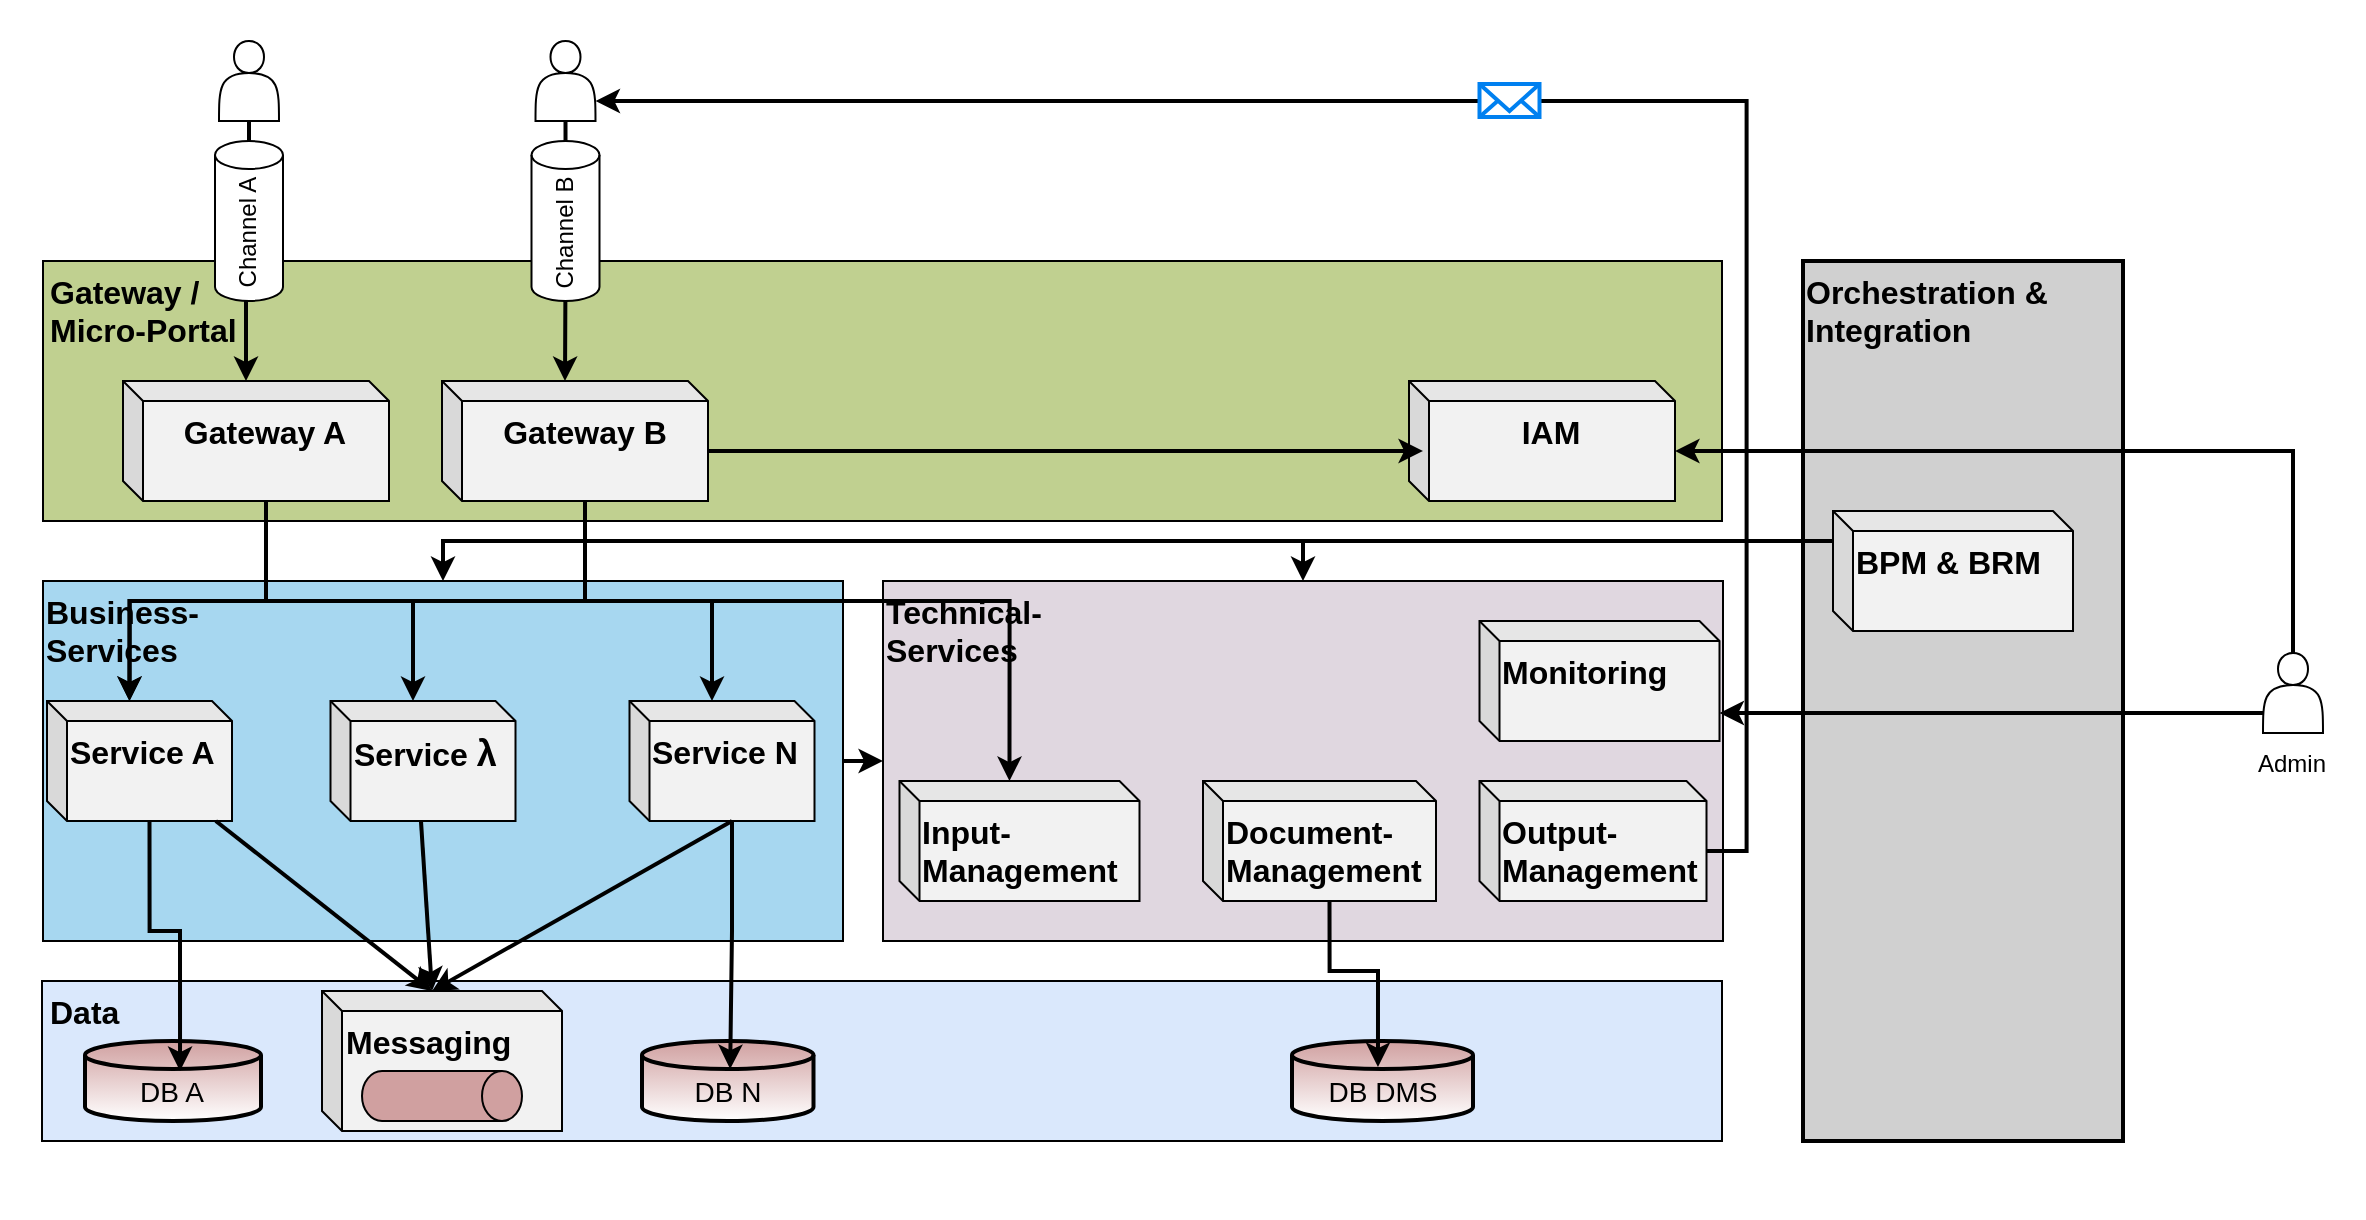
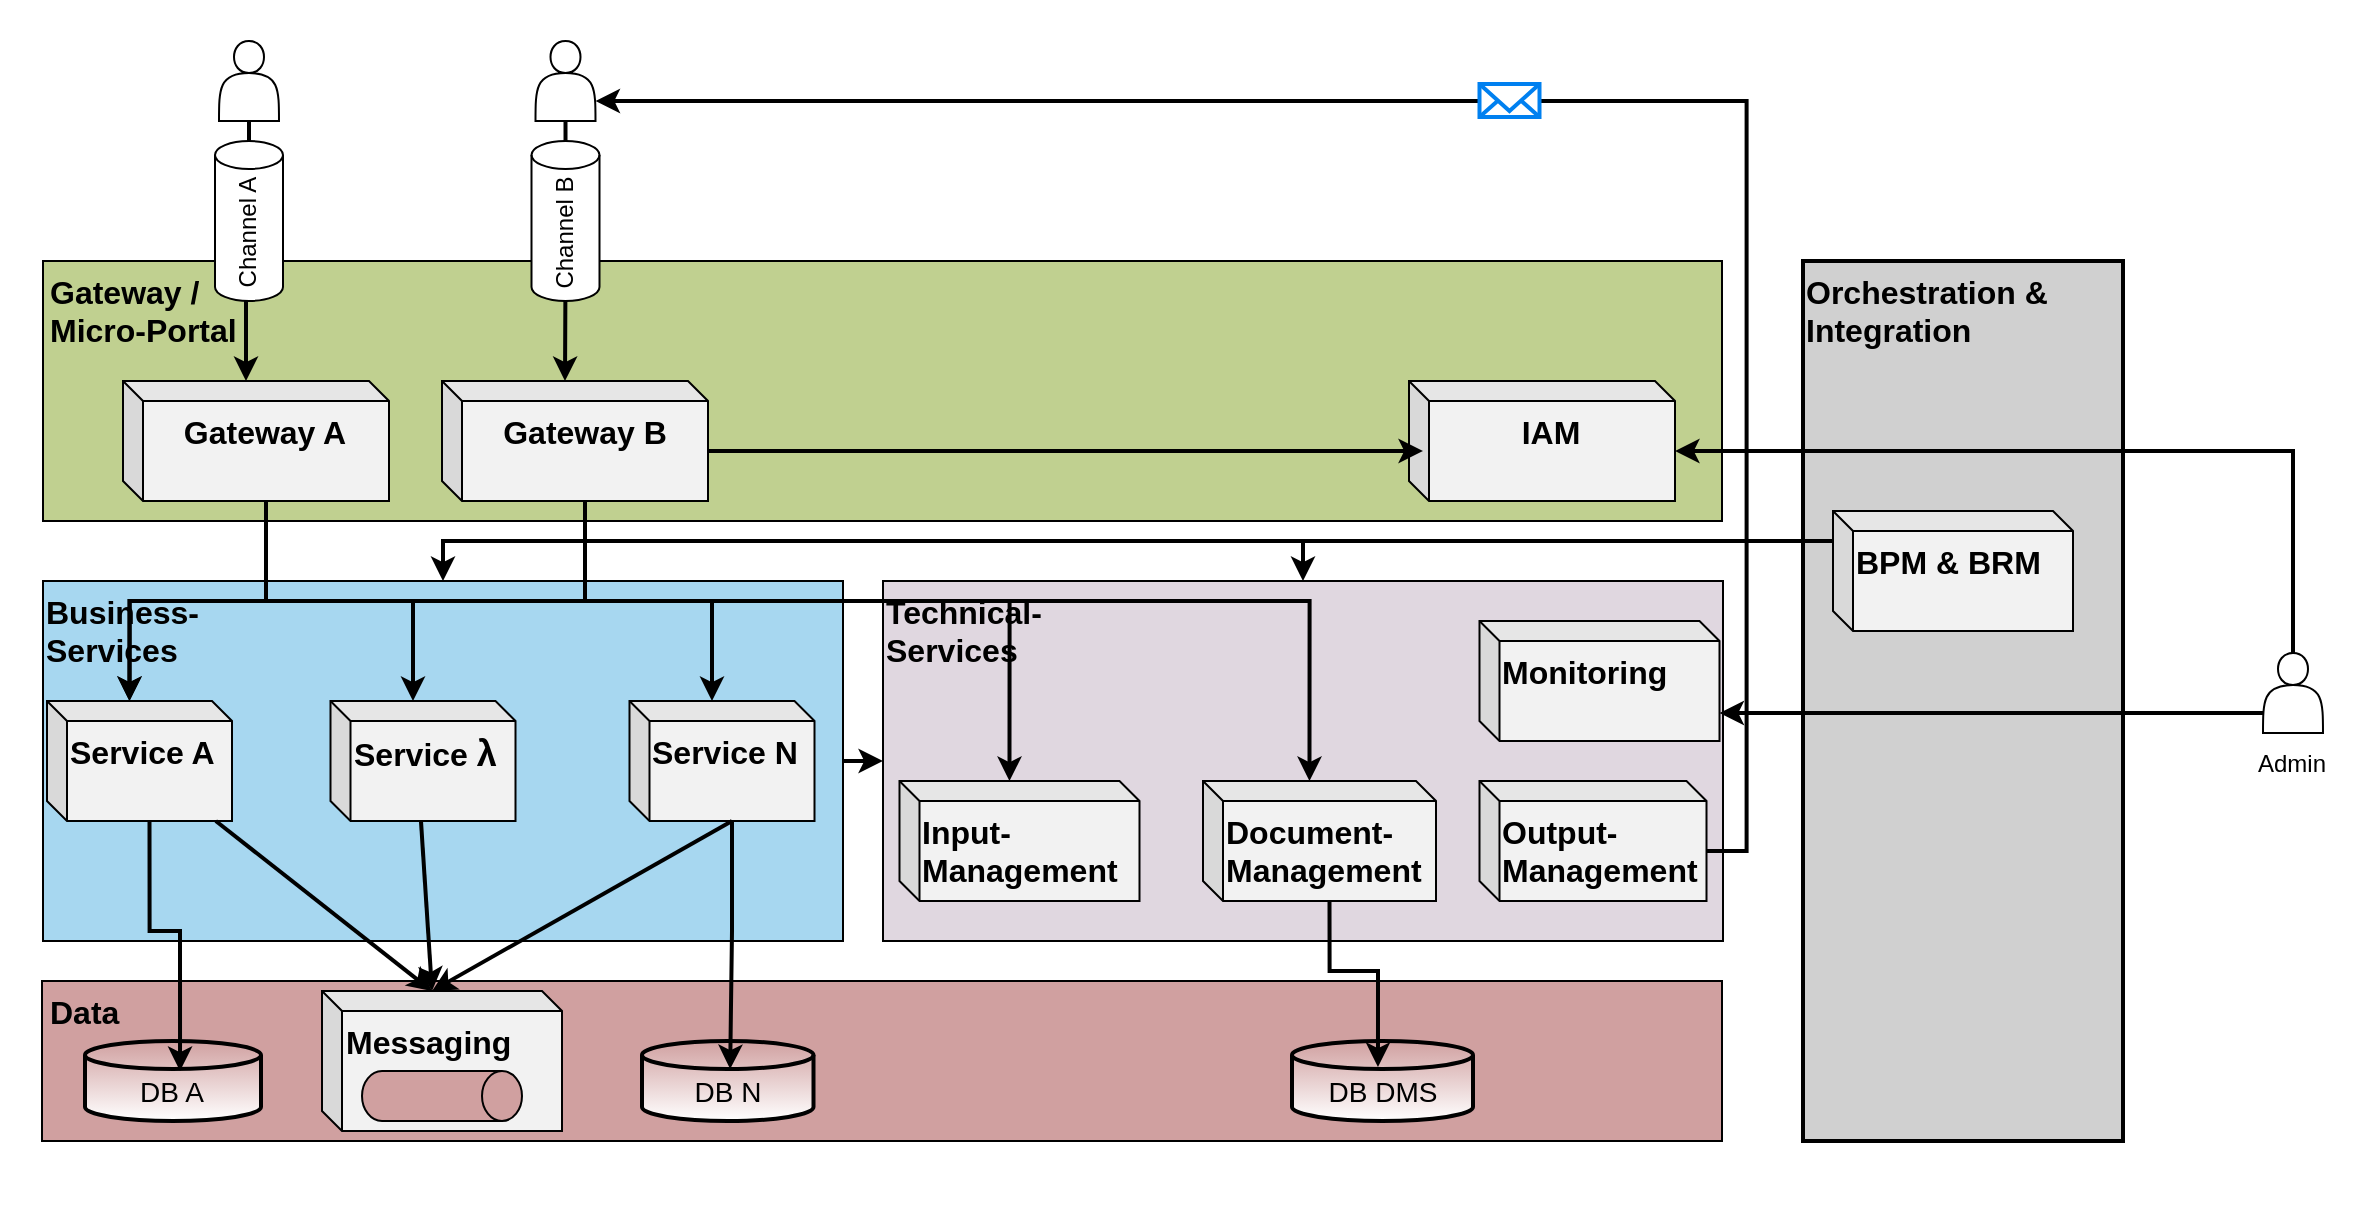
+ <mxCell id="42" style="edgeStyle=orthogonalEdgeStyle;rounded=0;orthogonalLoop=1;jettySize=auto;html=1;exitX=0;exitY=0;exitDx=71.5;exitDy=60;exitPerimeter=0;entryX=0;entryY=0;entryDx=53.25;entryDy=0;entryPerimeter=0;strokeWidth=2;" edge="1" parent="1" source="10" target="13"><mxGeometry relative="1" as="geometry"><mxPoint x="491" y="660" as="sourcePoint" /><mxPoint x="554.5" y="760" as="targetPoint" /><Array as="points"><mxPoint x="292" y="300" /><mxPoint x="654" y="300" /></Array></mxGeometry></mxCell>
- <mxCell id="2" value="&lt;b style=&quot;font-family: &amp;#34;arial&amp;#34; ; font-size: 16px&quot;&gt;Data&lt;/b&gt;" style="rounded=0;whiteSpace=wrap;html=1;strokeColor=#000000;strokeWidth=1;fontFamily=Helvetica;fontSize=14;align=left;verticalAlign=top;spacingLeft=2;fillColor=#dae8fc;" parent="1" vertex="1"><mxGeometry x="20.5" y="490" width="840" height="80" as="geometry" /></mxCell>
+ <mxCell id="2" value="&lt;b style=&quot;font-family: &amp;#34;arial&amp;#34; ; font-size: 16px&quot;&gt;Data&lt;/b&gt;" style="rounded=0;whiteSpace=wrap;html=1;strokeColor=#000000;strokeWidth=1;fontFamily=Helvetica;fontSize=14;align=left;verticalAlign=top;spacingLeft=2;fillColor=#D0A0A0;" parent="1" vertex="1"><mxGeometry x="20.5" y="490" width="840" height="80" as="geometry" /></mxCell>
